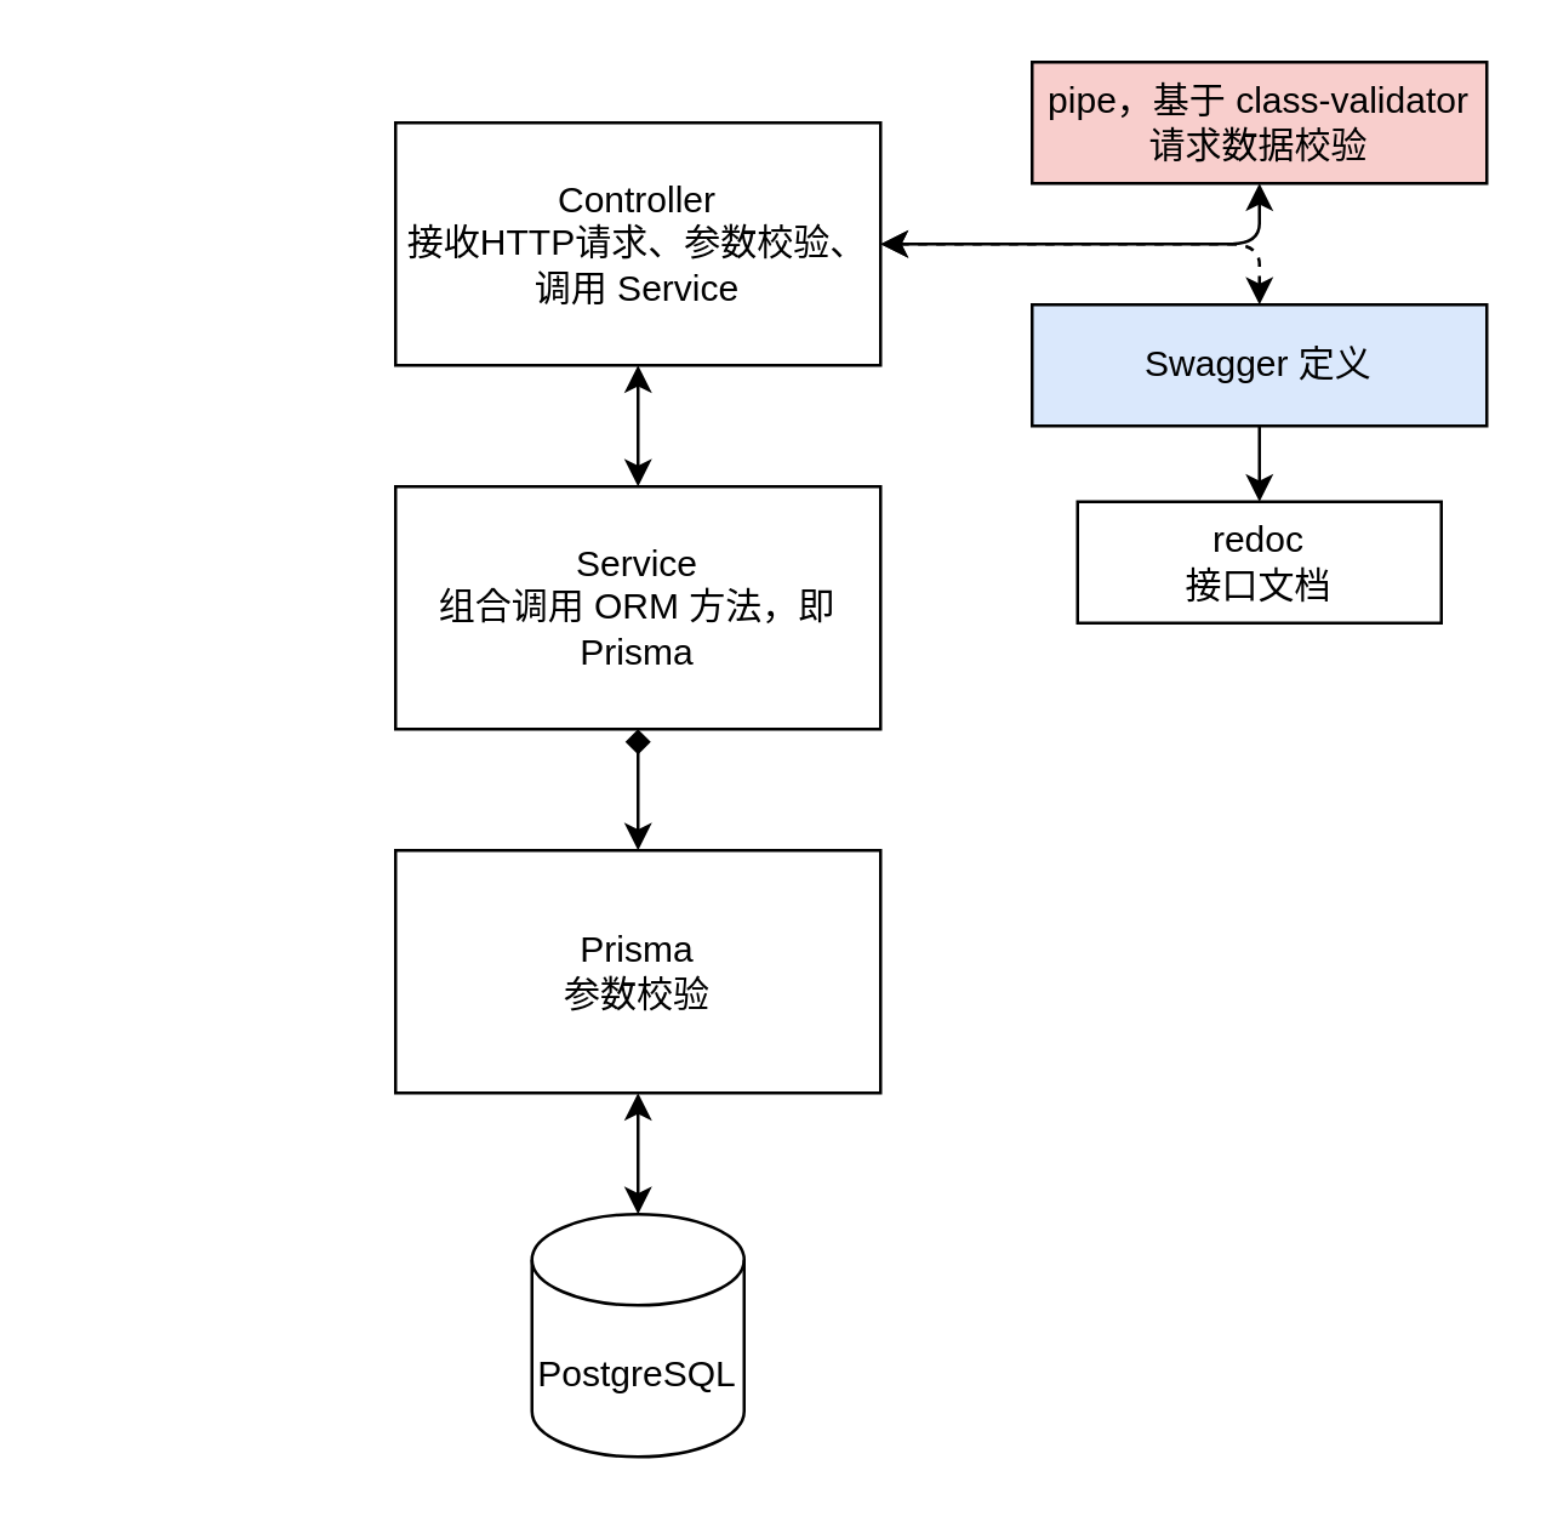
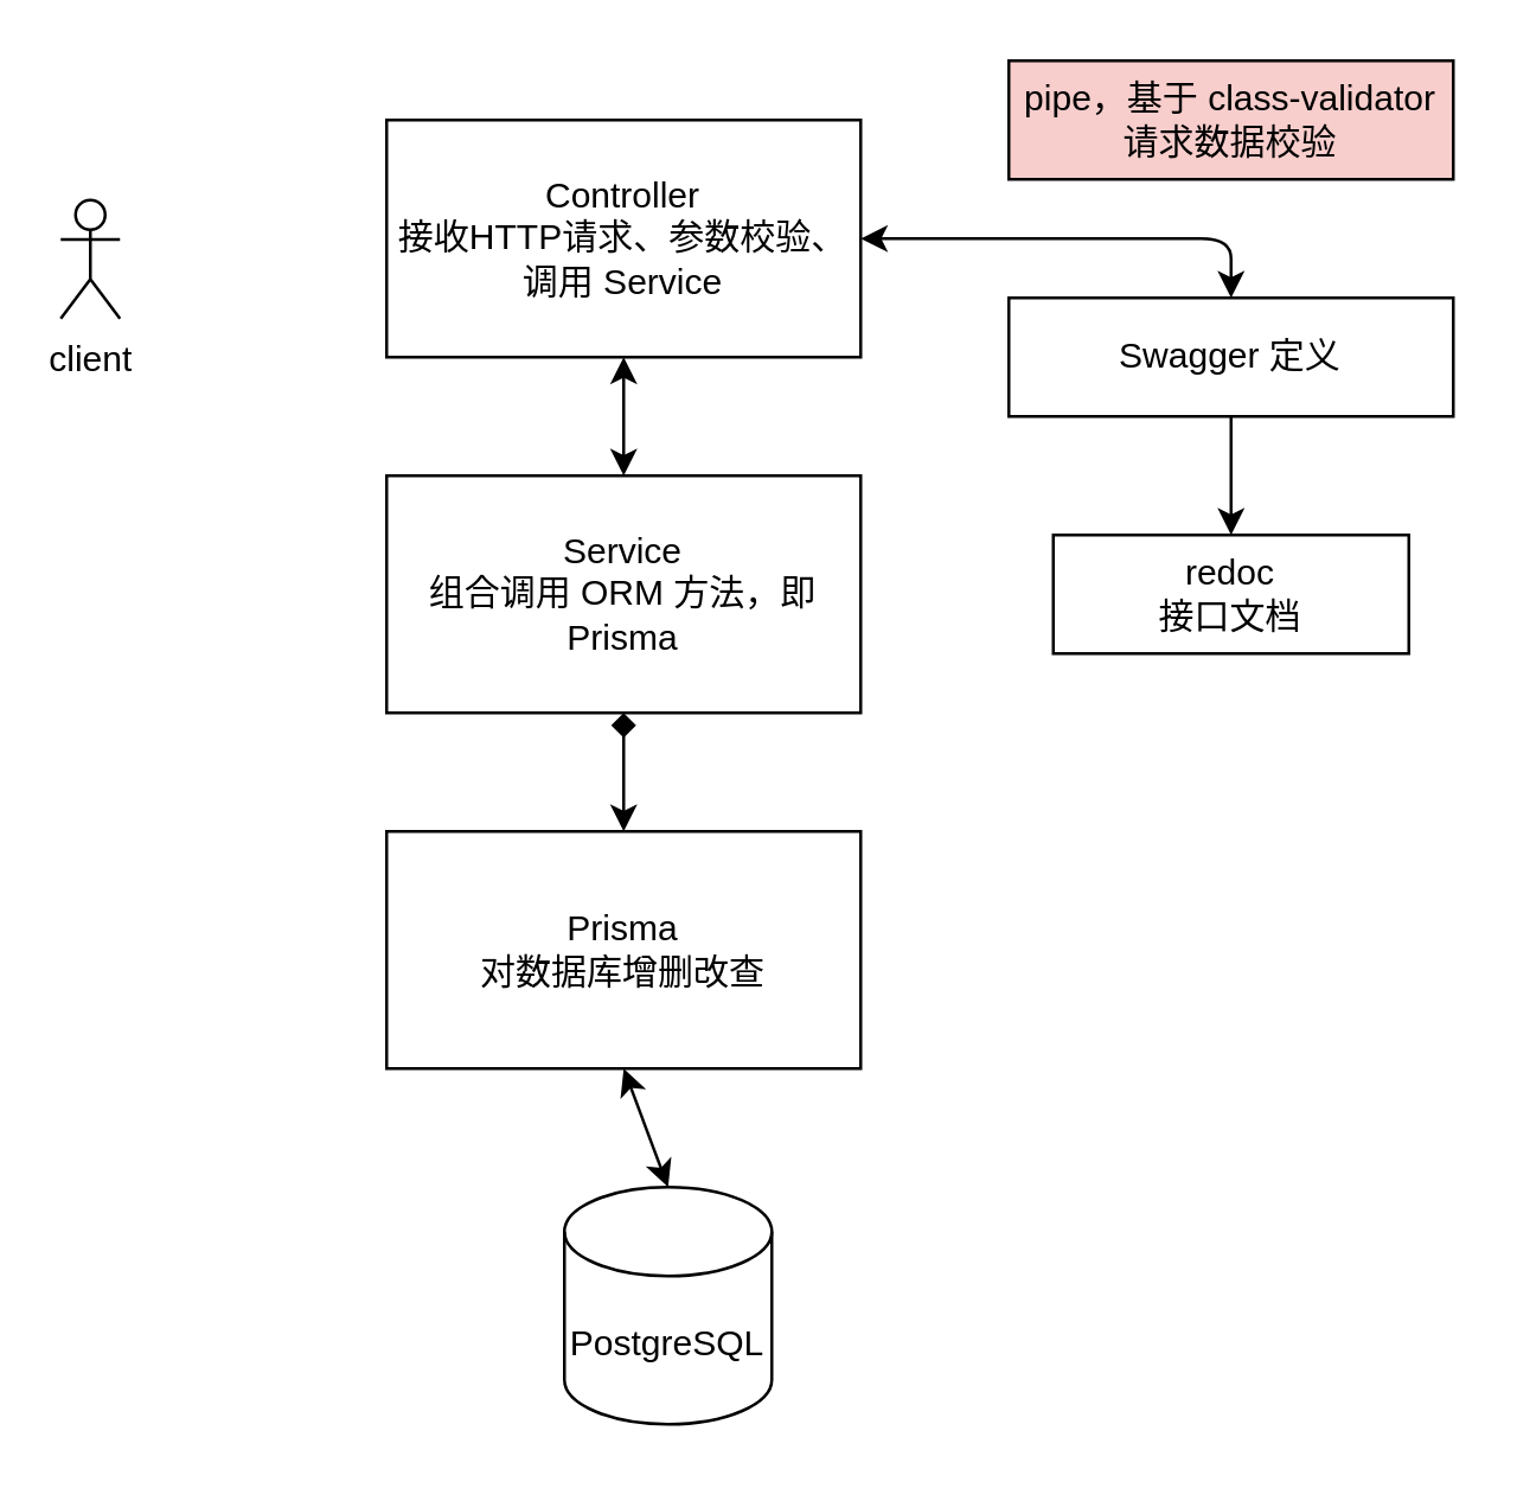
- <mxCell id="12" value="" style="endArrow=classic;startArrow=classic;html=1;exitX=0.5;exitY=1;exitDx=0;exitDy=0;entryX=1;entryY=0.5;entryDx=0;entryDy=0;" parent="1" source="5" target="2" edge="1"><mxGeometry width="50" height="50" relative="1" as="geometry"><mxPoint x="240" y="430" as="sourcePoint" /><mxPoint x="240" y="390" as="targetPoint" /><Array as="points"><mxPoint x="415" y="80" /></Array></mxGeometry></mxCell>
- <mxCell id="13" value="" style="endArrow=classic;startArrow=classic;html=1;exitX=1;exitY=0.5;exitDx=0;exitDy=0;entryX=0.5;entryY=0;entryDx=0;entryDy=0;dashed=1;" parent="1" source="2" target="6" edge="1"><mxGeometry width="50" height="50" relative="1" as="geometry"><mxPoint x="250" y="440" as="sourcePoint" /><mxPoint x="250" y="400" as="targetPoint" /><Array as="points"><mxPoint x="415" y="80" /></Array></mxGeometry></mxCell>
+ <mxCell id="13" value="" style="endArrow=classic;startArrow=classic;html=1;exitX=1;exitY=0.5;exitDx=0;exitDy=0;entryX=0.5;entryY=0;entryDx=0;entryDy=0;" parent="1" source="2" target="6" edge="1"><mxGeometry width="50" height="50" relative="1" as="geometry"><mxPoint x="250" y="440" as="sourcePoint" /><mxPoint x="250" y="400" as="targetPoint" /><Array as="points"><mxPoint x="415" y="80" /></Array></mxGeometry></mxCell>
+ <mxCell id="15" value="client" style="shape=umlActor;verticalLabelPosition=bottom;verticalAlign=top;html=1;outlineConnect=0;" parent="1" vertex="1"><mxGeometry x="20" y="67" width="20" height="40" as="geometry" /></mxCell>
- <mxCell id="6" value="Swagger 定义" style="rounded=0;whiteSpace=wrap;html=1;fillColor=#dae8fc;" parent="1" vertex="1"><mxGeometry x="340" y="100" width="150" height="40" as="geometry" /></mxCell>
+ <mxCell id="6" value="Swagger 定义" style="rounded=0;whiteSpace=wrap;html=1;" parent="1" vertex="1"><mxGeometry x="340" y="100" width="150" height="40" as="geometry" /></mxCell>
- <mxCell id="11" value="redoc&lt;br&gt;接口文档" style="rounded=0;whiteSpace=wrap;html=1;" parent="1" vertex="1"><mxGeometry x="355" y="165" width="120" height="40" as="geometry" /></mxCell>
+ <mxCell id="11" value="redoc&lt;br&gt;接口文档" style="rounded=0;whiteSpace=wrap;html=1;" parent="1" vertex="1"><mxGeometry x="355" y="180" width="120" height="40" as="geometry" /></mxCell>
- <mxCell id="4" value="Prisma&lt;br&gt;参数校验" style="rounded=0;whiteSpace=wrap;html=1;" parent="1" vertex="1"><mxGeometry x="130" y="280" width="160" height="80" as="geometry" /></mxCell>
+ <mxCell id="4" value="Prisma&lt;br&gt;对数据库增删改查" style="rounded=0;whiteSpace=wrap;html=1;" parent="1" vertex="1"><mxGeometry x="130" y="280" width="160" height="80" as="geometry" /></mxCell>
- <mxCell id="7" value="PostgreSQL" style="shape=cylinder3;whiteSpace=wrap;html=1;boundedLbl=1;backgroundOutline=1;size=15;" parent="1" vertex="1"><mxGeometry x="175" y="400" width="70" height="80" as="geometry" /></mxCell>
+ <mxCell id="7" value="PostgreSQL" style="shape=cylinder3;whiteSpace=wrap;html=1;boundedLbl=1;backgroundOutline=1;size=15;" parent="1" vertex="1"><mxGeometry x="190" y="400" width="70" height="80" as="geometry" /></mxCell>
